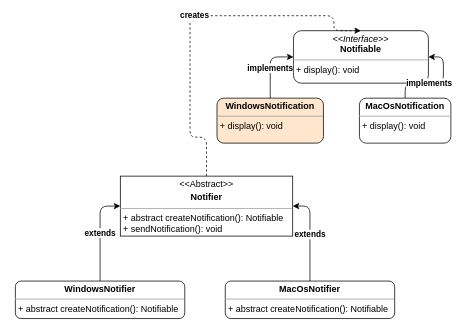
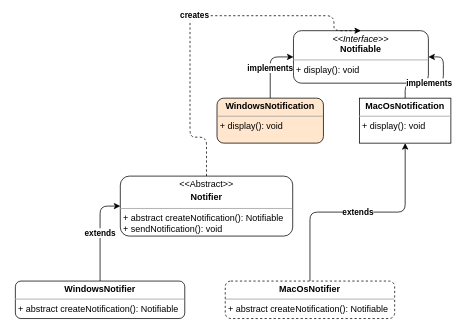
- <mxCell id="6" value="&lt;p style=&quot;margin: 0px ; margin-top: 4px ; text-align: center&quot;&gt;&lt;b&gt;MacOsNotification&lt;/b&gt;&lt;/p&gt;&lt;hr size=&quot;1&quot;&gt;&lt;p style=&quot;margin: 0px ; margin-left: 4px&quot;&gt;+ display(): void&lt;/p&gt;" style="verticalAlign=top;align=left;overflow=fill;fontSize=12;fontFamily=Helvetica;html=1;rounded=1;" parent="1" vertex="1"><mxGeometry x="479" y="130" width="122" height="60" as="geometry" /></mxCell>
+ <mxCell id="6" value="&lt;p style=&quot;margin: 0px ; margin-top: 4px ; text-align: center&quot;&gt;&lt;b&gt;MacOsNotification&lt;/b&gt;&lt;/p&gt;&lt;hr size=&quot;1&quot;&gt;&lt;p style=&quot;margin: 0px ; margin-left: 4px&quot;&gt;+ display(): void&lt;/p&gt;" style="verticalAlign=top;align=left;overflow=fill;fontSize=12;fontFamily=Helvetica;html=1;rounded=0;" parent="1" vertex="1"><mxGeometry x="479" y="130" width="122" height="60" as="geometry" /></mxCell>
- <mxCell id="8" value="&lt;p style=&quot;margin: 0px ; margin-top: 4px ; text-align: center&quot;&gt;&amp;lt;&amp;lt;Abstract&amp;gt;&amp;gt;&lt;/p&gt;&lt;p style=&quot;margin: 0px ; margin-top: 4px ; text-align: center&quot;&gt;&lt;b&gt;Notifier&lt;/b&gt;&lt;/p&gt;&lt;hr size=&quot;1&quot;&gt;&lt;p style=&quot;margin: 0px ; margin-left: 4px&quot;&gt;+ abstract createNotification(): Notifiable&lt;/p&gt;&lt;p style=&quot;margin: 0px ; margin-left: 4px&quot;&gt;+ sendNotification(): void&lt;/p&gt;" style="verticalAlign=top;align=left;overflow=fill;fontSize=12;fontFamily=Helvetica;html=1;rounded=0;" parent="1" vertex="1"><mxGeometry x="160" y="234" width="230" height="80" as="geometry" /></mxCell>
+ <mxCell id="8" value="&lt;p style=&quot;margin: 0px ; margin-top: 4px ; text-align: center&quot;&gt;&amp;lt;&amp;lt;Abstract&amp;gt;&amp;gt;&lt;/p&gt;&lt;p style=&quot;margin: 0px ; margin-top: 4px ; text-align: center&quot;&gt;&lt;b&gt;Notifier&lt;/b&gt;&lt;/p&gt;&lt;hr size=&quot;1&quot;&gt;&lt;p style=&quot;margin: 0px ; margin-left: 4px&quot;&gt;+ abstract createNotification(): Notifiable&lt;/p&gt;&lt;p style=&quot;margin: 0px ; margin-left: 4px&quot;&gt;+ sendNotification(): void&lt;/p&gt;" style="verticalAlign=top;align=left;overflow=fill;fontSize=12;fontFamily=Helvetica;html=1;rounded=1;" parent="1" vertex="1"><mxGeometry x="160" y="234" width="230" height="80" as="geometry" /></mxCell>
- <mxCell id="11" value="extends" style="edgeStyle=orthogonalEdgeStyle;orthogonalLoop=1;jettySize=auto;html=1;entryX=1;entryY=0.5;entryDx=0;entryDy=0;fontStyle=1;" parent="1" source="12" target="8" edge="1"><mxGeometry relative="1" as="geometry" /></mxCell>
+ <mxCell id="11" value="extends" style="edgeStyle=orthogonalEdgeStyle;orthogonalLoop=1;jettySize=auto;html=1;fontStyle=1;" parent="1" source="12" target="6" edge="1"><mxGeometry relative="1" as="geometry" /></mxCell>
- <mxCell id="12" value="&lt;p style=&quot;margin: 0px ; margin-top: 4px ; text-align: center&quot;&gt;&lt;b&gt;MacOsNotifier&lt;/b&gt;&lt;/p&gt;&lt;hr size=&quot;1&quot;&gt;&lt;p style=&quot;margin: 0px ; margin-left: 4px&quot;&gt;+ abstract createNotification(): Notifiable&lt;br&gt;&lt;/p&gt;" style="verticalAlign=top;align=left;overflow=fill;fontSize=12;fontFamily=Helvetica;html=1;rounded=1;" parent="1" vertex="1"><mxGeometry x="300" y="374" width="226" height="50" as="geometry" /></mxCell>
+ <mxCell id="12" value="&lt;p style=&quot;margin: 0px ; margin-top: 4px ; text-align: center&quot;&gt;&lt;b&gt;MacOsNotifier&lt;/b&gt;&lt;/p&gt;&lt;hr size=&quot;1&quot;&gt;&lt;p style=&quot;margin: 0px ; margin-left: 4px&quot;&gt;+ abstract createNotification(): Notifiable&lt;br&gt;&lt;/p&gt;" style="verticalAlign=top;align=left;overflow=fill;fontSize=12;fontFamily=Helvetica;html=1;rounded=1;dashed=1;" parent="1" vertex="1"><mxGeometry x="300" y="374" width="226" height="50" as="geometry" /></mxCell>
